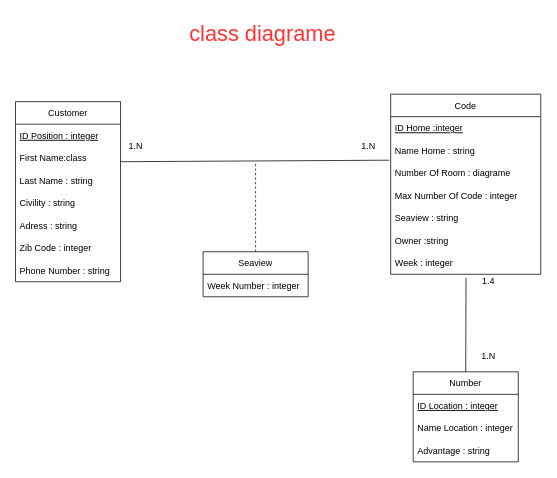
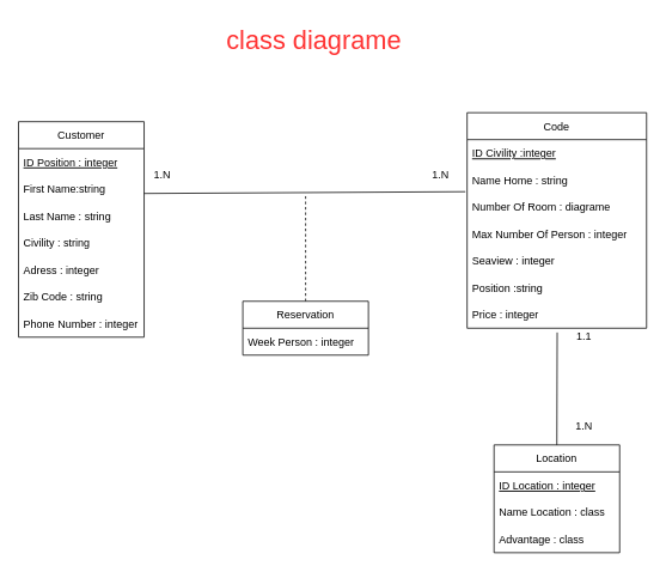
- <mxCell id="11" value="ID Home :integer" style="text;strokeColor=none;fillColor=none;align=left;verticalAlign=middle;spacingLeft=4;spacingRight=4;overflow=hidden;points=[[0,0.5],[1,0.5]];portConstraint=eastwest;rotatable=0;fontStyle=4" parent="10" vertex="1"><mxGeometry y="30" width="200" height="30" as="geometry" /></mxCell>
+ <mxCell id="11" value="ID Civility :integer" style="text;strokeColor=none;fillColor=none;align=left;verticalAlign=middle;spacingLeft=4;spacingRight=4;overflow=hidden;points=[[0,0.5],[1,0.5]];portConstraint=eastwest;rotatable=0;fontStyle=4" parent="10" vertex="1"><mxGeometry y="30" width="200" height="30" as="geometry" /></mxCell>
- <mxCell id="4" value="First Name:class" style="text;strokeColor=none;fillColor=none;align=left;verticalAlign=middle;spacingLeft=4;spacingRight=4;overflow=hidden;points=[[0,0.5],[1,0.5]];portConstraint=eastwest;rotatable=0;" parent="2" vertex="1"><mxGeometry y="60" width="140" height="30" as="geometry" /></mxCell>
+ <mxCell id="4" value="First Name:string" style="text;strokeColor=none;fillColor=none;align=left;verticalAlign=middle;spacingLeft=4;spacingRight=4;overflow=hidden;points=[[0,0.5],[1,0.5]];portConstraint=eastwest;rotatable=0;" parent="2" vertex="1"><mxGeometry y="60" width="140" height="30" as="geometry" /></mxCell>
- <mxCell id="14" value="Max Number Of Code : integer" style="text;strokeColor=none;fillColor=none;align=left;verticalAlign=middle;spacingLeft=4;spacingRight=4;overflow=hidden;points=[[0,0.5],[1,0.5]];portConstraint=eastwest;rotatable=0;" parent="10" vertex="1"><mxGeometry y="120" width="200" height="30" as="geometry" /></mxCell>
+ <mxCell id="14" value="Max Number Of Person : integer" style="text;strokeColor=none;fillColor=none;align=left;verticalAlign=middle;spacingLeft=4;spacingRight=4;overflow=hidden;points=[[0,0.5],[1,0.5]];portConstraint=eastwest;rotatable=0;" parent="10" vertex="1"><mxGeometry y="120" width="200" height="30" as="geometry" /></mxCell>
- <mxCell id="15" value="Seaview : string" style="text;strokeColor=none;fillColor=none;align=left;verticalAlign=middle;spacingLeft=4;spacingRight=4;overflow=hidden;points=[[0,0.5],[1,0.5]];portConstraint=eastwest;rotatable=0;" parent="10" vertex="1"><mxGeometry y="150" width="200" height="30" as="geometry" /></mxCell>
+ <mxCell id="15" value="Seaview : integer" style="text;strokeColor=none;fillColor=none;align=left;verticalAlign=middle;spacingLeft=4;spacingRight=4;overflow=hidden;points=[[0,0.5],[1,0.5]];portConstraint=eastwest;rotatable=0;" parent="10" vertex="1"><mxGeometry y="150" width="200" height="30" as="geometry" /></mxCell>
- <mxCell id="7" value="Adress : string" style="text;strokeColor=none;fillColor=none;align=left;verticalAlign=middle;spacingLeft=4;spacingRight=4;overflow=hidden;points=[[0,0.5],[1,0.5]];portConstraint=eastwest;rotatable=0;" parent="2" vertex="1"><mxGeometry y="150" width="140" height="30" as="geometry" /></mxCell>
+ <mxCell id="7" value="Adress : integer" style="text;strokeColor=none;fillColor=none;align=left;verticalAlign=middle;spacingLeft=4;spacingRight=4;overflow=hidden;points=[[0,0.5],[1,0.5]];portConstraint=eastwest;rotatable=0;" parent="2" vertex="1"><mxGeometry y="150" width="140" height="30" as="geometry" /></mxCell>
- <mxCell id="16" value="Owner :string" style="text;strokeColor=none;fillColor=none;align=left;verticalAlign=middle;spacingLeft=4;spacingRight=4;overflow=hidden;points=[[0,0.5],[1,0.5]];portConstraint=eastwest;rotatable=0;" parent="10" vertex="1"><mxGeometry y="180" width="200" height="30" as="geometry" /></mxCell>
+ <mxCell id="16" value="Position :string" style="text;strokeColor=none;fillColor=none;align=left;verticalAlign=middle;spacingLeft=4;spacingRight=4;overflow=hidden;points=[[0,0.5],[1,0.5]];portConstraint=eastwest;rotatable=0;" parent="10" vertex="1"><mxGeometry y="180" width="200" height="30" as="geometry" /></mxCell>
- <mxCell id="8" value="Zib Code : integer" style="text;strokeColor=none;fillColor=none;align=left;verticalAlign=middle;spacingLeft=4;spacingRight=4;overflow=hidden;points=[[0,0.5],[1,0.5]];portConstraint=eastwest;rotatable=0;" parent="2" vertex="1"><mxGeometry y="180" width="140" height="30" as="geometry" /></mxCell>
+ <mxCell id="8" value="Zib Code : string" style="text;strokeColor=none;fillColor=none;align=left;verticalAlign=middle;spacingLeft=4;spacingRight=4;overflow=hidden;points=[[0,0.5],[1,0.5]];portConstraint=eastwest;rotatable=0;" parent="2" vertex="1"><mxGeometry y="180" width="140" height="30" as="geometry" /></mxCell>
- <mxCell id="19" value="Seaview" style="swimlane;fontStyle=0;childLayout=stackLayout;horizontal=1;startSize=30;horizontalStack=0;resizeParent=1;resizeParentMax=0;resizeLast=0;collapsible=1;marginBottom=0;" parent="1" vertex="1"><mxGeometry x="270" y="335" width="140" height="60" as="geometry" /></mxCell>
+ <mxCell id="19" value="Reservation" style="swimlane;fontStyle=0;childLayout=stackLayout;horizontal=1;startSize=30;horizontalStack=0;resizeParent=1;resizeParentMax=0;resizeLast=0;collapsible=1;marginBottom=0;" parent="1" vertex="1"><mxGeometry x="270" y="335" width="140" height="60" as="geometry" /></mxCell>
- <mxCell id="17" value="Week : integer" style="text;strokeColor=none;fillColor=none;align=left;verticalAlign=middle;spacingLeft=4;spacingRight=4;overflow=hidden;points=[[0,0.5],[1,0.5]];portConstraint=eastwest;rotatable=0;" parent="10" vertex="1"><mxGeometry y="210" width="200" height="30" as="geometry" /></mxCell>
+ <mxCell id="17" value="Price : integer" style="text;strokeColor=none;fillColor=none;align=left;verticalAlign=middle;spacingLeft=4;spacingRight=4;overflow=hidden;points=[[0,0.5],[1,0.5]];portConstraint=eastwest;rotatable=0;" parent="10" vertex="1"><mxGeometry y="210" width="200" height="30" as="geometry" /></mxCell>
- <mxCell id="9" value="Phone Number : string" style="text;strokeColor=none;fillColor=none;align=left;verticalAlign=middle;spacingLeft=4;spacingRight=4;overflow=hidden;points=[[0,0.5],[1,0.5]];portConstraint=eastwest;rotatable=0;" parent="2" vertex="1"><mxGeometry y="210" width="140" height="30" as="geometry" /></mxCell>
+ <mxCell id="9" value="Phone Number : integer" style="text;strokeColor=none;fillColor=none;align=left;verticalAlign=middle;spacingLeft=4;spacingRight=4;overflow=hidden;points=[[0,0.5],[1,0.5]];portConstraint=eastwest;rotatable=0;" parent="2" vertex="1"><mxGeometry y="210" width="140" height="30" as="geometry" /></mxCell>
- <mxCell id="28" value="1.4" style="text;html=1;align=center;verticalAlign=middle;resizable=0;points=[];autosize=1;strokeColor=none;fillColor=none;" parent="1" vertex="1"><mxGeometry x="630" y="360" width="40" height="30" as="geometry" /></mxCell>
+ <mxCell id="28" value="1.1" style="text;html=1;align=center;verticalAlign=middle;resizable=0;points=[];autosize=1;strokeColor=none;fillColor=none;" parent="1" vertex="1"><mxGeometry x="630" y="360" width="40" height="30" as="geometry" /></mxCell>
- <mxCell id="20" value="Week Number : integer " style="text;strokeColor=none;fillColor=none;align=left;verticalAlign=middle;spacingLeft=4;spacingRight=4;overflow=hidden;points=[[0,0.5],[1,0.5]];portConstraint=eastwest;rotatable=0;" parent="19" vertex="1"><mxGeometry y="30" width="140" height="30" as="geometry" /></mxCell>
+ <mxCell id="20" value="Week Person : integer " style="text;strokeColor=none;fillColor=none;align=left;verticalAlign=middle;spacingLeft=4;spacingRight=4;overflow=hidden;points=[[0,0.5],[1,0.5]];portConstraint=eastwest;rotatable=0;" parent="19" vertex="1"><mxGeometry y="30" width="140" height="30" as="geometry" /></mxCell>
- <mxCell id="21" value="Number" style="swimlane;fontStyle=0;childLayout=stackLayout;horizontal=1;startSize=30;horizontalStack=0;resizeParent=1;resizeParentMax=0;resizeLast=0;collapsible=1;marginBottom=0;" parent="1" vertex="1"><mxGeometry x="550" y="495" width="140" height="120" as="geometry" /></mxCell>
+ <mxCell id="21" value="Location" style="swimlane;fontStyle=0;childLayout=stackLayout;horizontal=1;startSize=30;horizontalStack=0;resizeParent=1;resizeParentMax=0;resizeLast=0;collapsible=1;marginBottom=0;" parent="1" vertex="1"><mxGeometry x="550" y="495" width="140" height="120" as="geometry" /></mxCell>
- <mxCell id="23" value="Name Location : integer" style="text;strokeColor=none;fillColor=none;align=left;verticalAlign=middle;spacingLeft=4;spacingRight=4;overflow=hidden;points=[[0,0.5],[1,0.5]];portConstraint=eastwest;rotatable=0;" parent="21" vertex="1"><mxGeometry y="60" width="140" height="30" as="geometry" /></mxCell>
+ <mxCell id="23" value="Name Location : class" style="text;strokeColor=none;fillColor=none;align=left;verticalAlign=middle;spacingLeft=4;spacingRight=4;overflow=hidden;points=[[0,0.5],[1,0.5]];portConstraint=eastwest;rotatable=0;" parent="21" vertex="1"><mxGeometry y="60" width="140" height="30" as="geometry" /></mxCell>
- <mxCell id="24" value="Advantage : string" style="text;strokeColor=none;fillColor=none;align=left;verticalAlign=middle;spacingLeft=4;spacingRight=4;overflow=hidden;points=[[0,0.5],[1,0.5]];portConstraint=eastwest;rotatable=0;" parent="21" vertex="1"><mxGeometry y="90" width="140" height="30" as="geometry" /></mxCell>
+ <mxCell id="24" value="Advantage : class" style="text;strokeColor=none;fillColor=none;align=left;verticalAlign=middle;spacingLeft=4;spacingRight=4;overflow=hidden;points=[[0,0.5],[1,0.5]];portConstraint=eastwest;rotatable=0;" parent="21" vertex="1"><mxGeometry y="90" width="140" height="30" as="geometry" /></mxCell>
